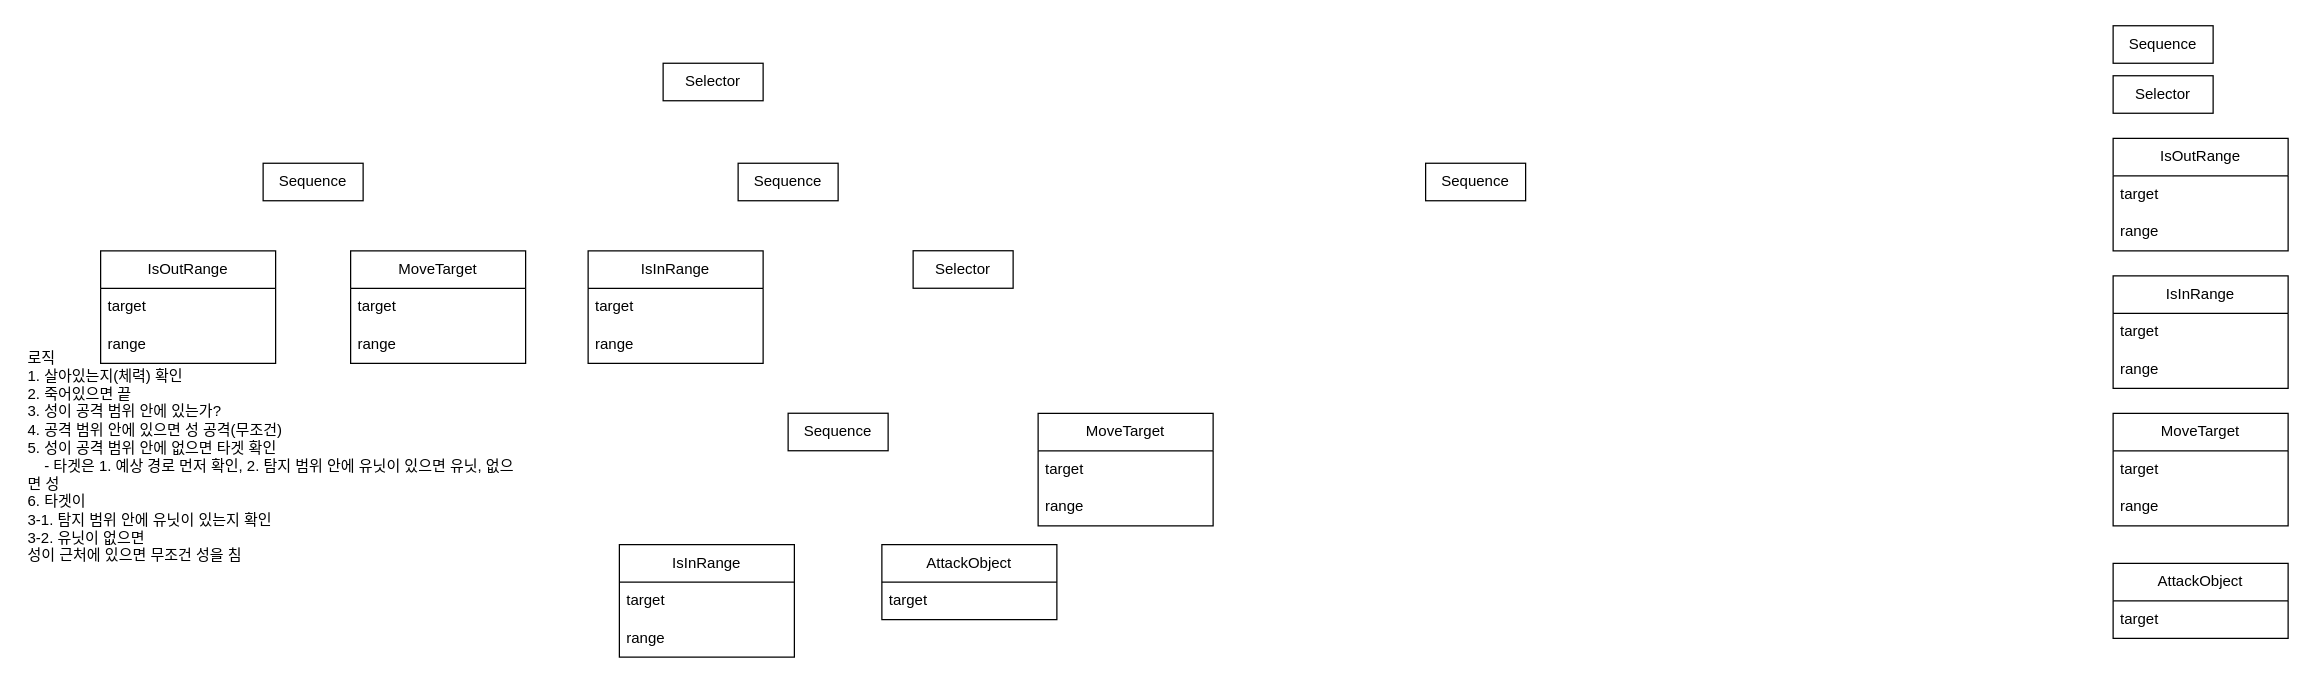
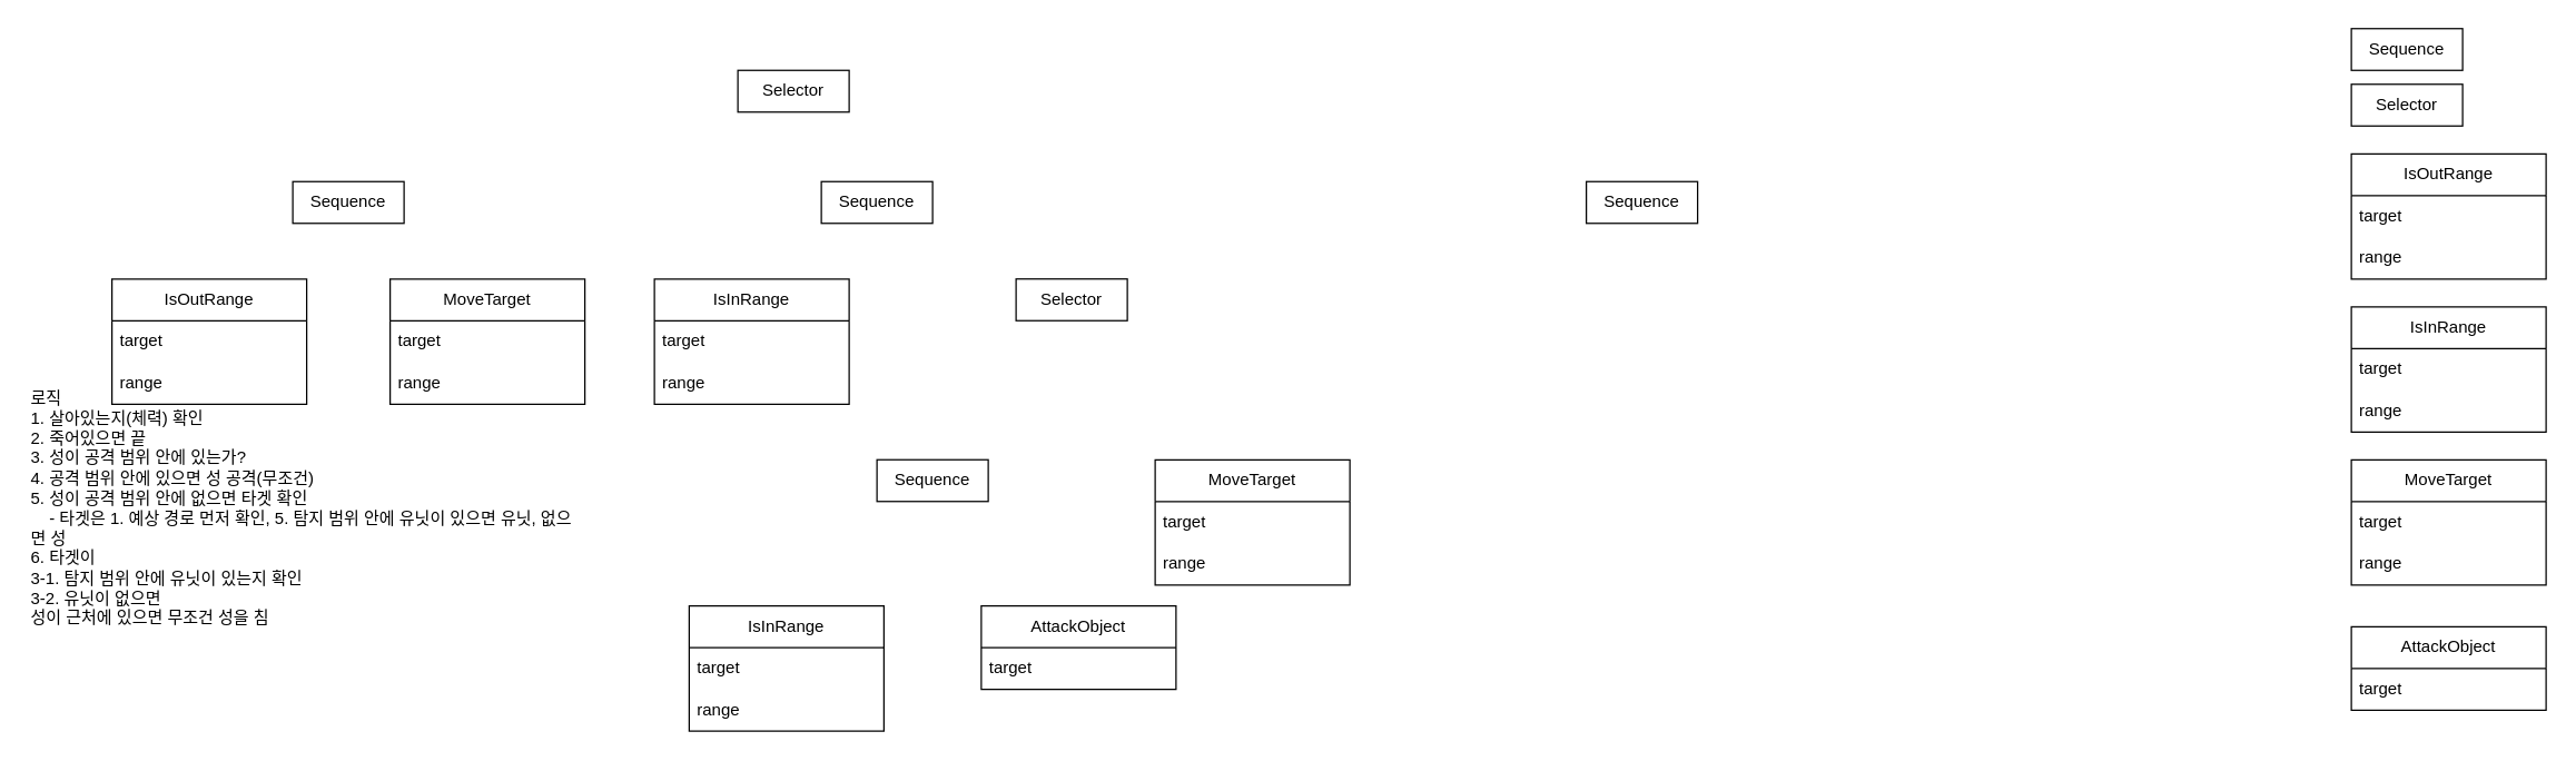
- <mxCell id="38" value="로직&lt;br&gt;1. 살아있는지(체력) 확인&lt;br&gt;2. 죽어있으면 끝&lt;br&gt;3. 성이 공격 범위 안에 있는가?&lt;br&gt;4. 공격 범위 안에 있으면 성 공격(무조건)&lt;br&gt;5. 성이 공격 범위 안에 없으면 타겟 확인&lt;br&gt;&amp;nbsp; &amp;nbsp; - 타겟은 1. 예상 경로 먼저 확인, 2. 탐지 범위 안에 유닛이 있으면 유닛, 없으면 성&lt;br&gt;6. 타겟이&amp;nbsp;&lt;br&gt;3-1. 탐지 범위 안에 유닛이 있는지 확인&lt;br&gt;3-2. 유닛이 없으면&amp;nbsp;&lt;br&gt;성이 근처에 있으면 무조건 성을 침" style="text;html=1;strokeColor=none;fillColor=none;align=left;verticalAlign=middle;whiteSpace=wrap;rounded=0;movable=1;resizable=1;rotatable=1;deletable=1;editable=1;locked=0;connectable=1;" vertex="1" parent="1"><mxGeometry x="20" y="350" width="400" height="30" as="geometry" /></mxCell>
+ <mxCell id="38" value="로직&lt;br&gt;1. 살아있는지(체력) 확인&lt;br&gt;2. 죽어있으면 끝&lt;br&gt;3. 성이 공격 범위 안에 있는가?&lt;br&gt;4. 공격 범위 안에 있으면 성 공격(무조건)&lt;br&gt;5. 성이 공격 범위 안에 없으면 타겟 확인&lt;br&gt;&amp;nbsp; &amp;nbsp; - 타겟은 1. 예상 경로 먼저 확인, 5. 탐지 범위 안에 유닛이 있으면 유닛, 없으면 성&lt;br&gt;6. 타겟이&amp;nbsp;&lt;br&gt;3-1. 탐지 범위 안에 유닛이 있는지 확인&lt;br&gt;3-2. 유닛이 없으면&amp;nbsp;&lt;br&gt;성이 근처에 있으면 무조건 성을 침" style="text;html=1;strokeColor=none;fillColor=none;align=left;verticalAlign=middle;whiteSpace=wrap;rounded=0;movable=1;resizable=1;rotatable=1;deletable=1;editable=1;locked=0;connectable=1;" vertex="1" parent="1"><mxGeometry x="20" y="350" width="400" height="30" as="geometry" /></mxCell>
